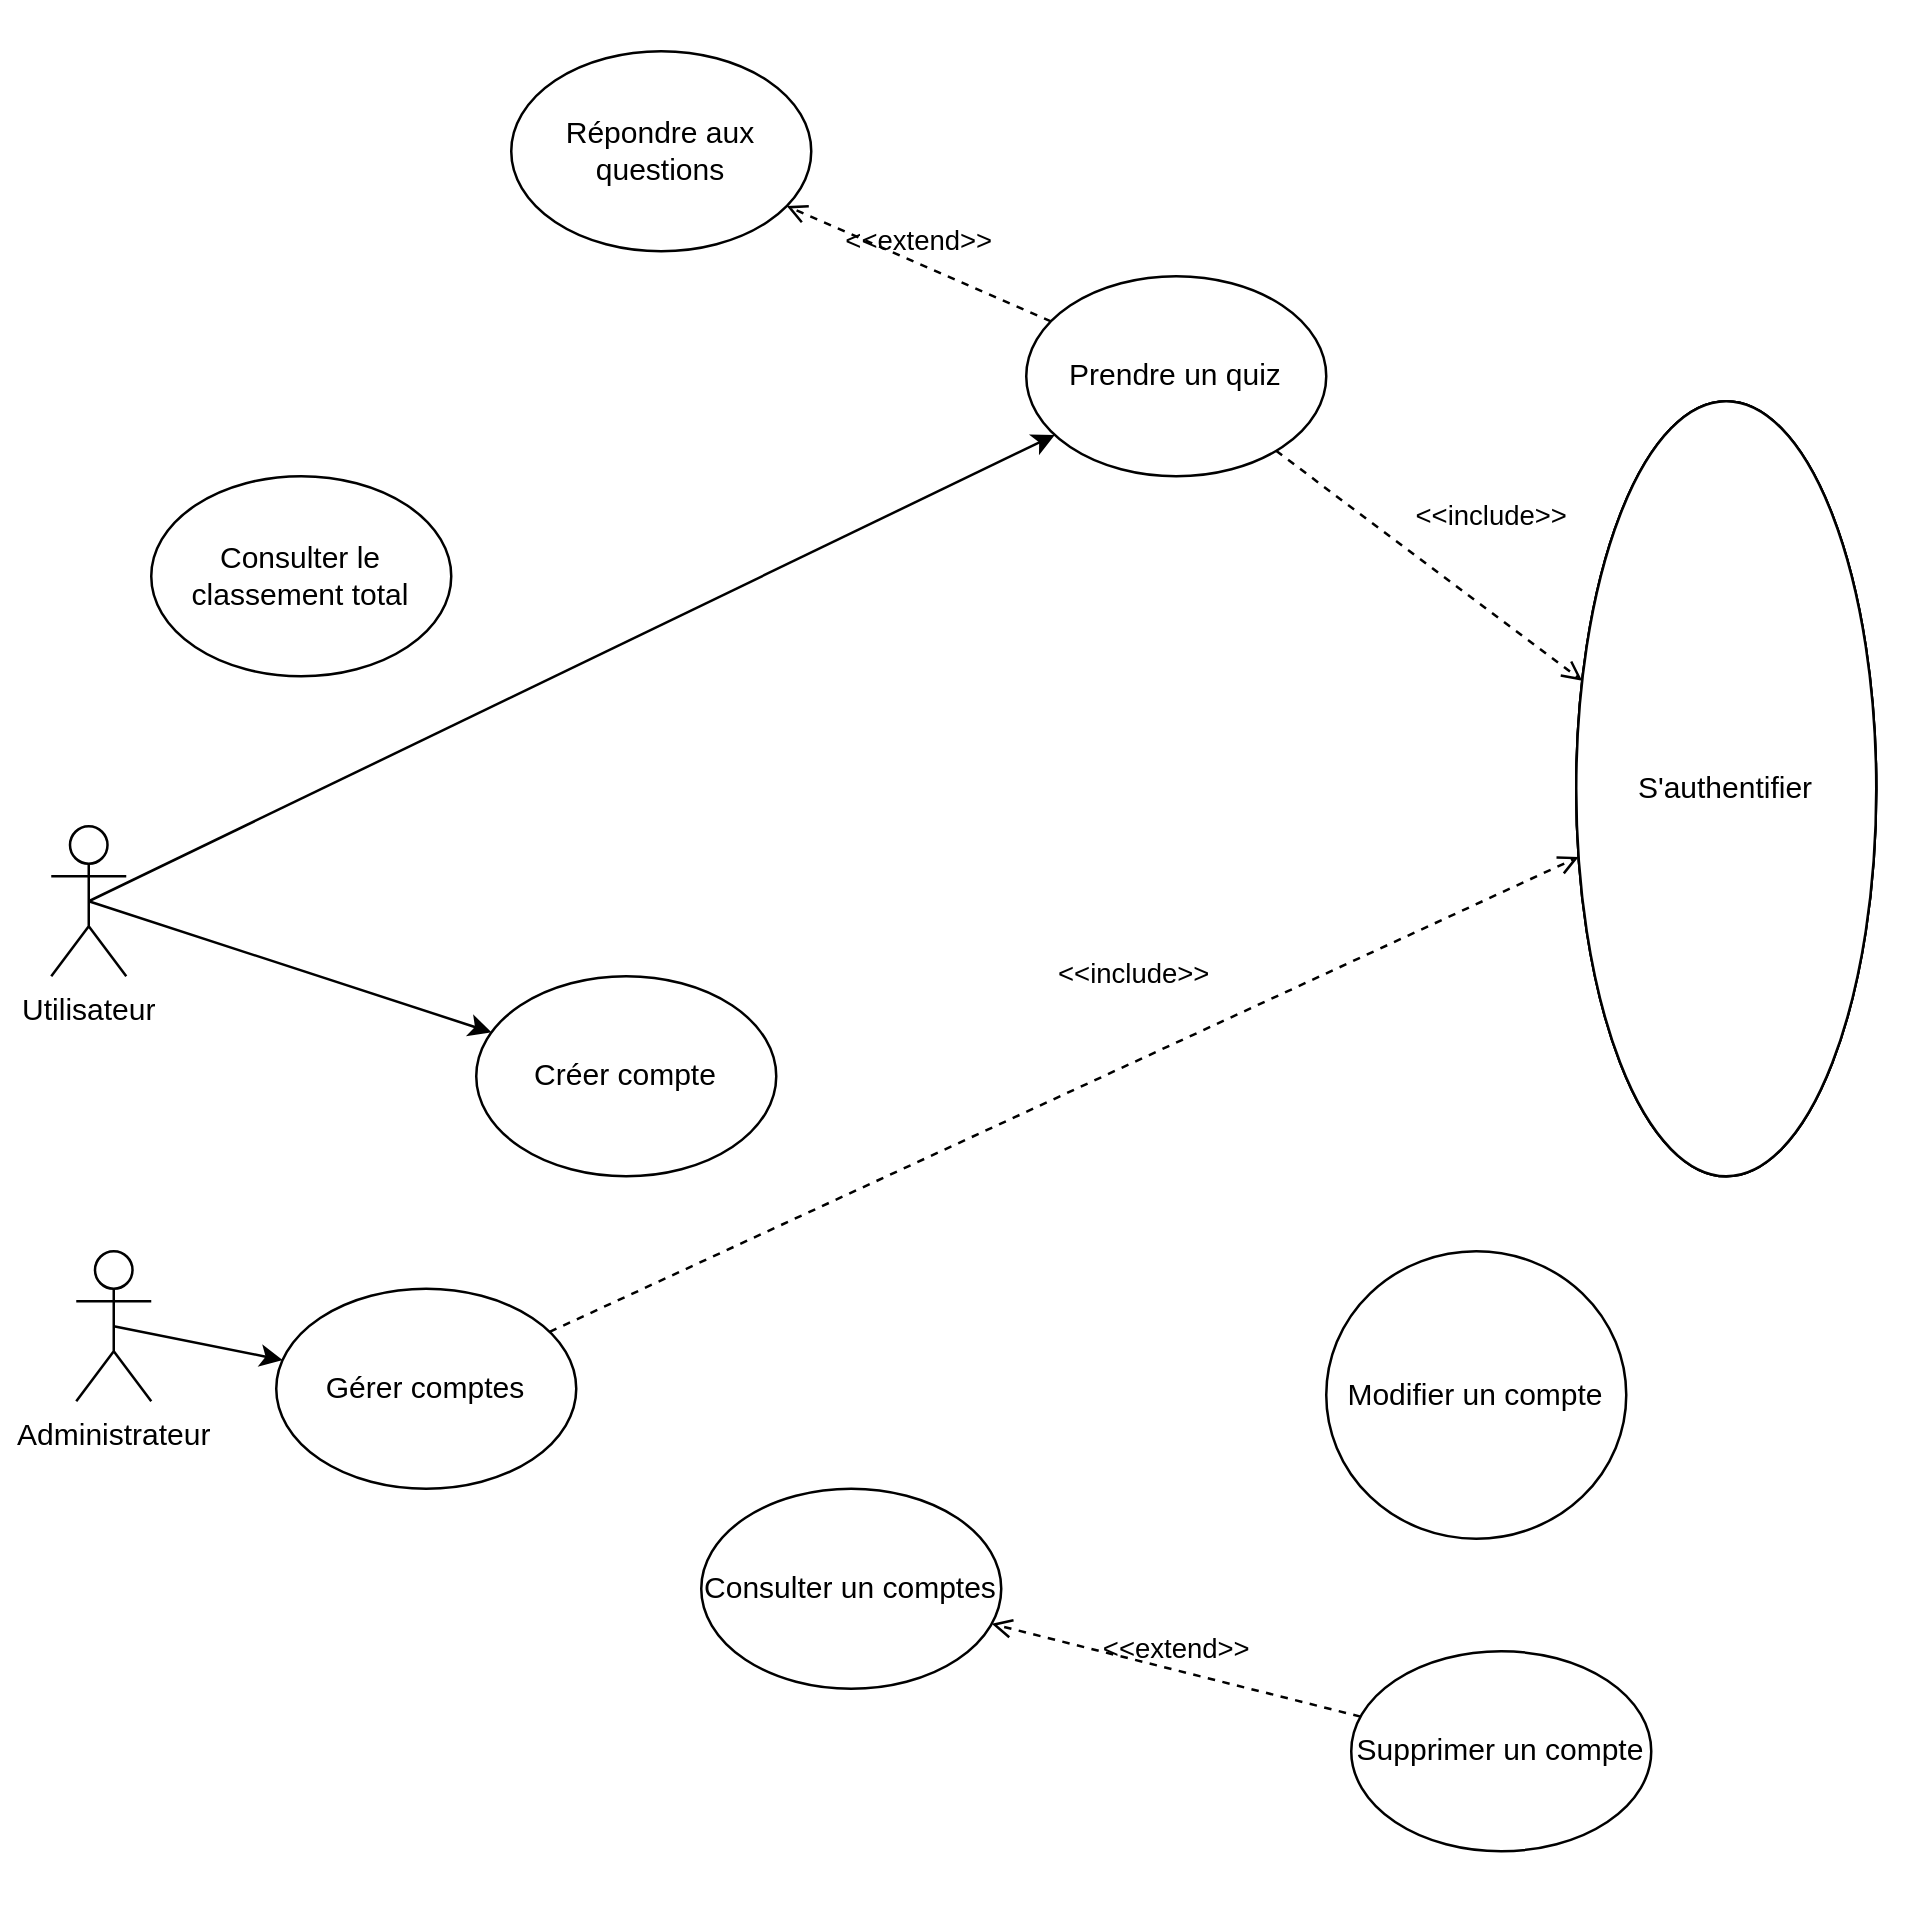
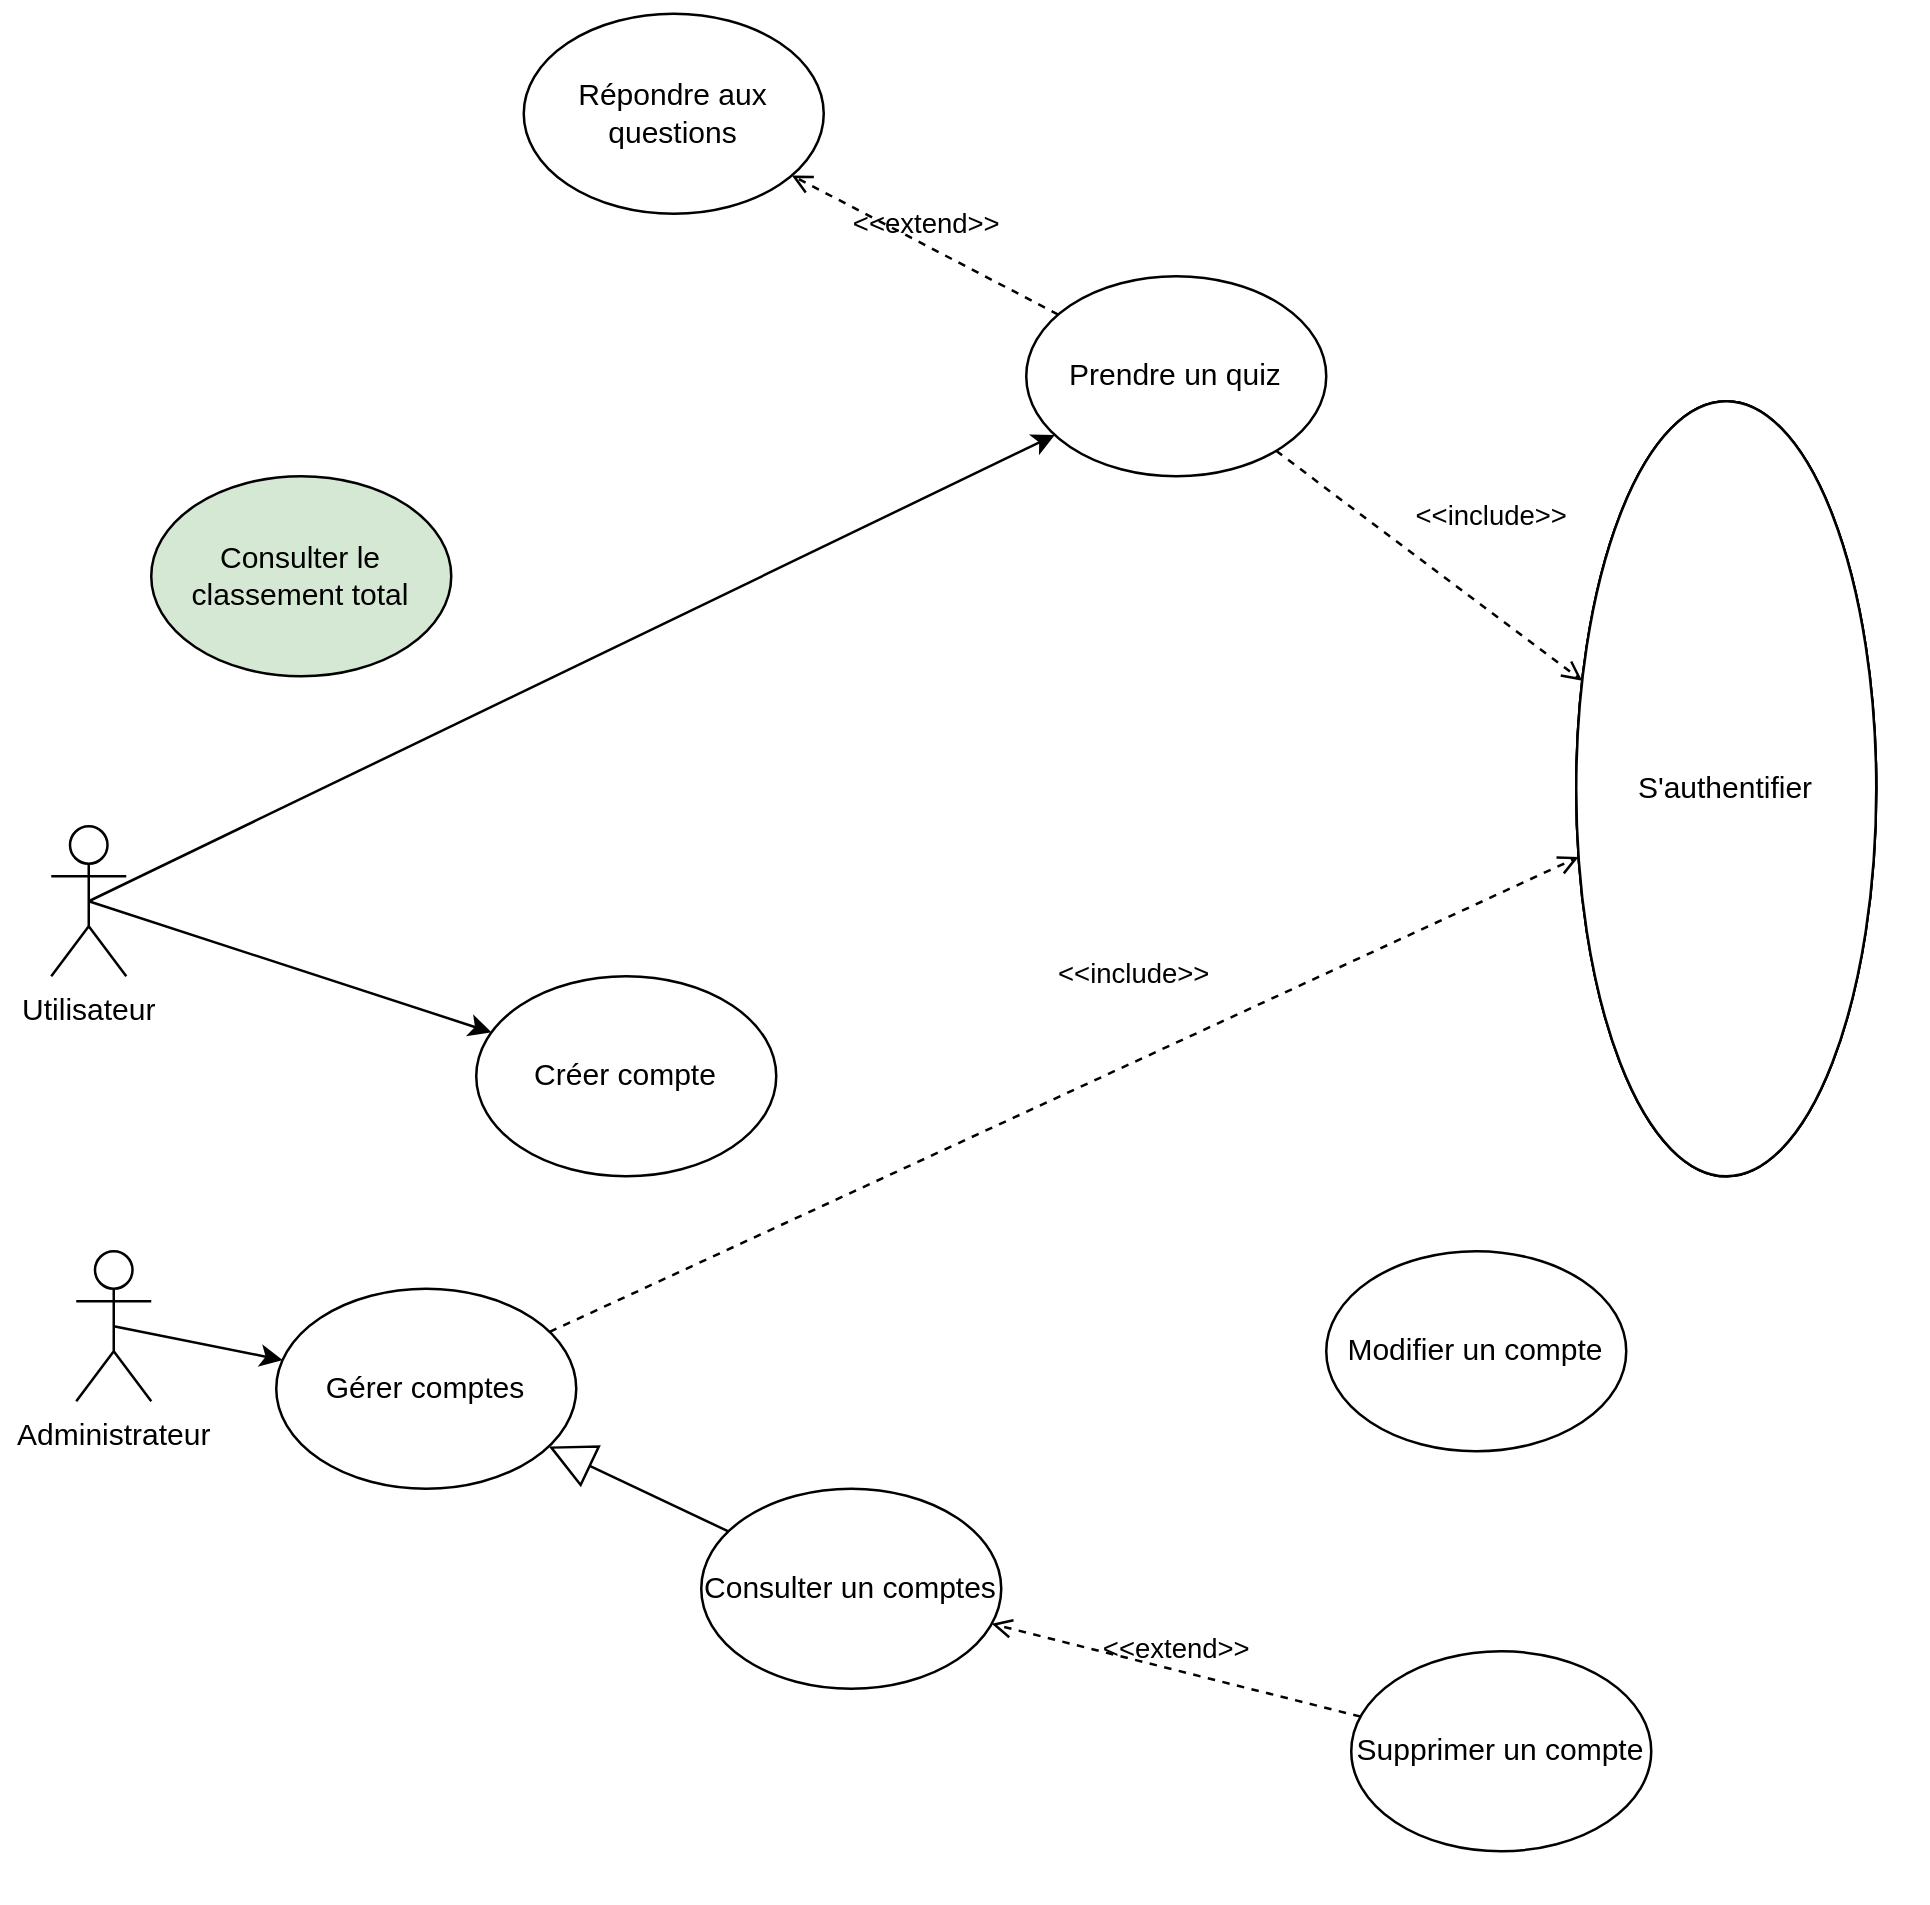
- <mxCell id="4" value="Répondre aux questions" style="ellipse;whiteSpace=wrap;html=1;" parent="1" vertex="1"><mxGeometry x="204" y="20" width="120" height="80" as="geometry" /></mxCell>
+ <mxCell id="4" value="Répondre aux questions" style="ellipse;whiteSpace=wrap;html=1;" parent="1" vertex="1"><mxGeometry x="209" y="5" width="120" height="80" as="geometry" /></mxCell>
- <mxCell id="10" value="Consulter le classement total" style="ellipse;whiteSpace=wrap;html=1;" parent="1" vertex="1"><mxGeometry x="60" y="190" width="120" height="80" as="geometry" /></mxCell>
+ <mxCell id="10" value="Consulter le classement total" style="ellipse;whiteSpace=wrap;html=1;fillColor=#d5e8d4;" parent="1" vertex="1"><mxGeometry x="60" y="190" width="120" height="80" as="geometry" /></mxCell>
- <mxCell id="14" value="&lt;span&gt;Modifier un compte&lt;/span&gt;" style="ellipse;whiteSpace=wrap;html=1;" parent="1" vertex="1"><mxGeometry x="530" y="500" width="120" height="115" as="geometry" /></mxCell>
+ <mxCell id="14" value="&lt;span&gt;Modifier un compte&lt;/span&gt;" style="ellipse;whiteSpace=wrap;html=1;" parent="1" vertex="1"><mxGeometry x="530" y="500" width="120" height="80" as="geometry" /></mxCell>
+ <mxCell id="17" value="" style="endArrow=block;endSize=16;endFill=0;html=1;" parent="1" source="18" target="11" edge="1"><mxGeometry width="160" relative="1" as="geometry"><mxPoint x="430" y="700" as="sourcePoint" /><mxPoint x="403.795" y="689.93" as="targetPoint" /></mxGeometry></mxCell>
